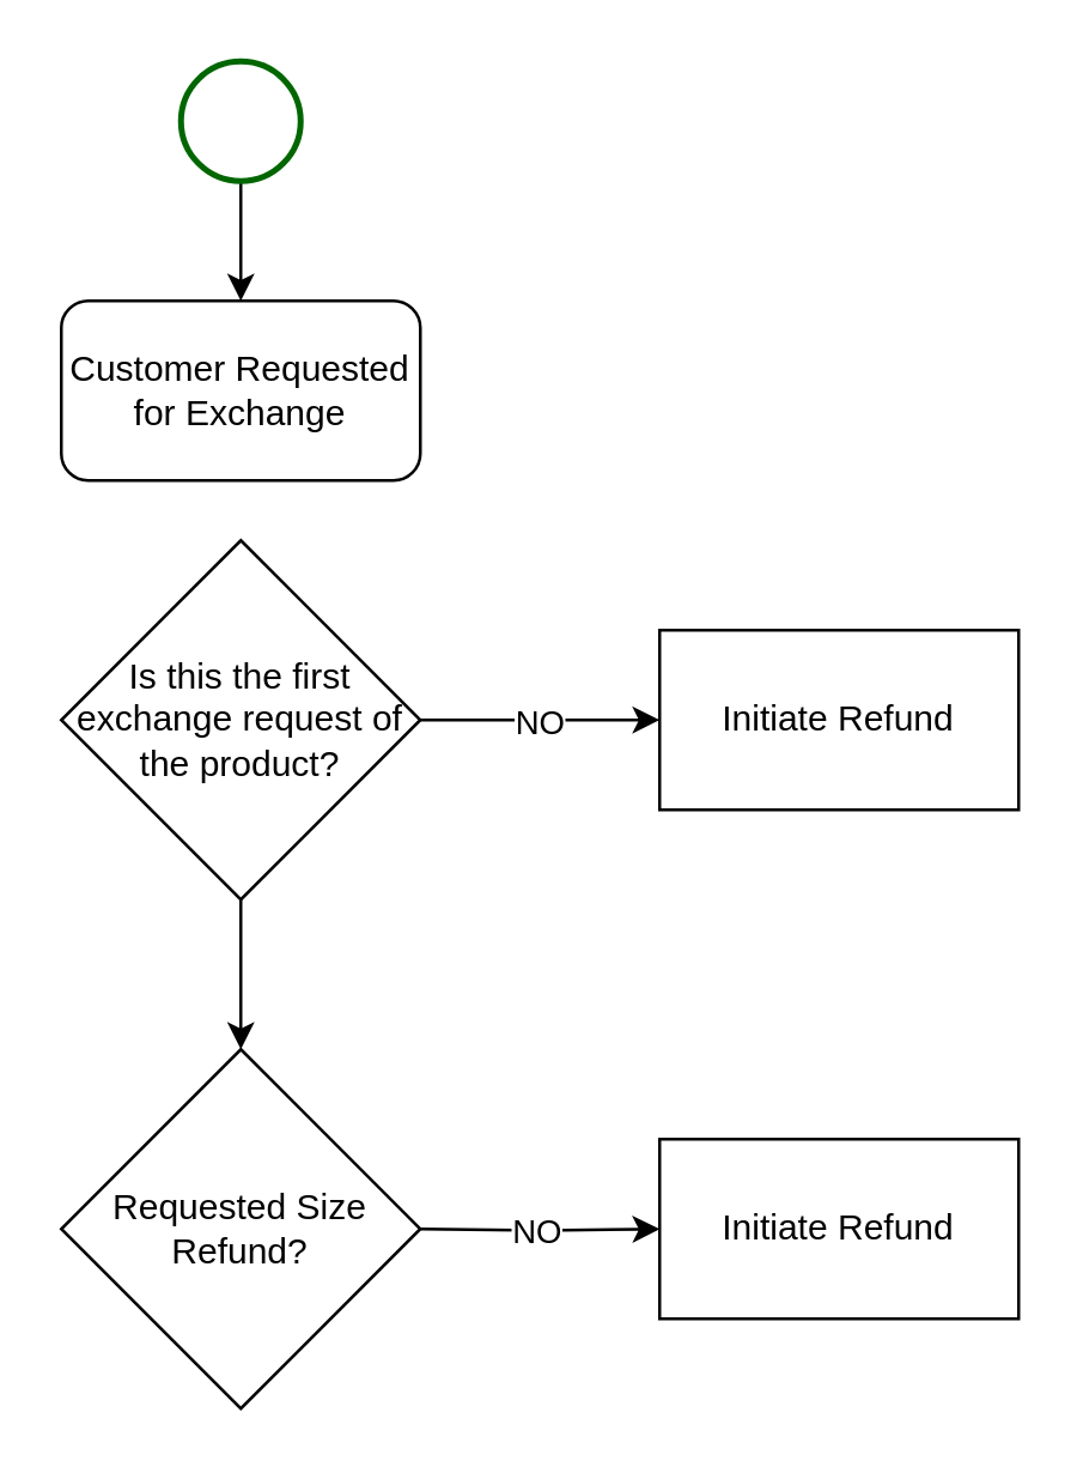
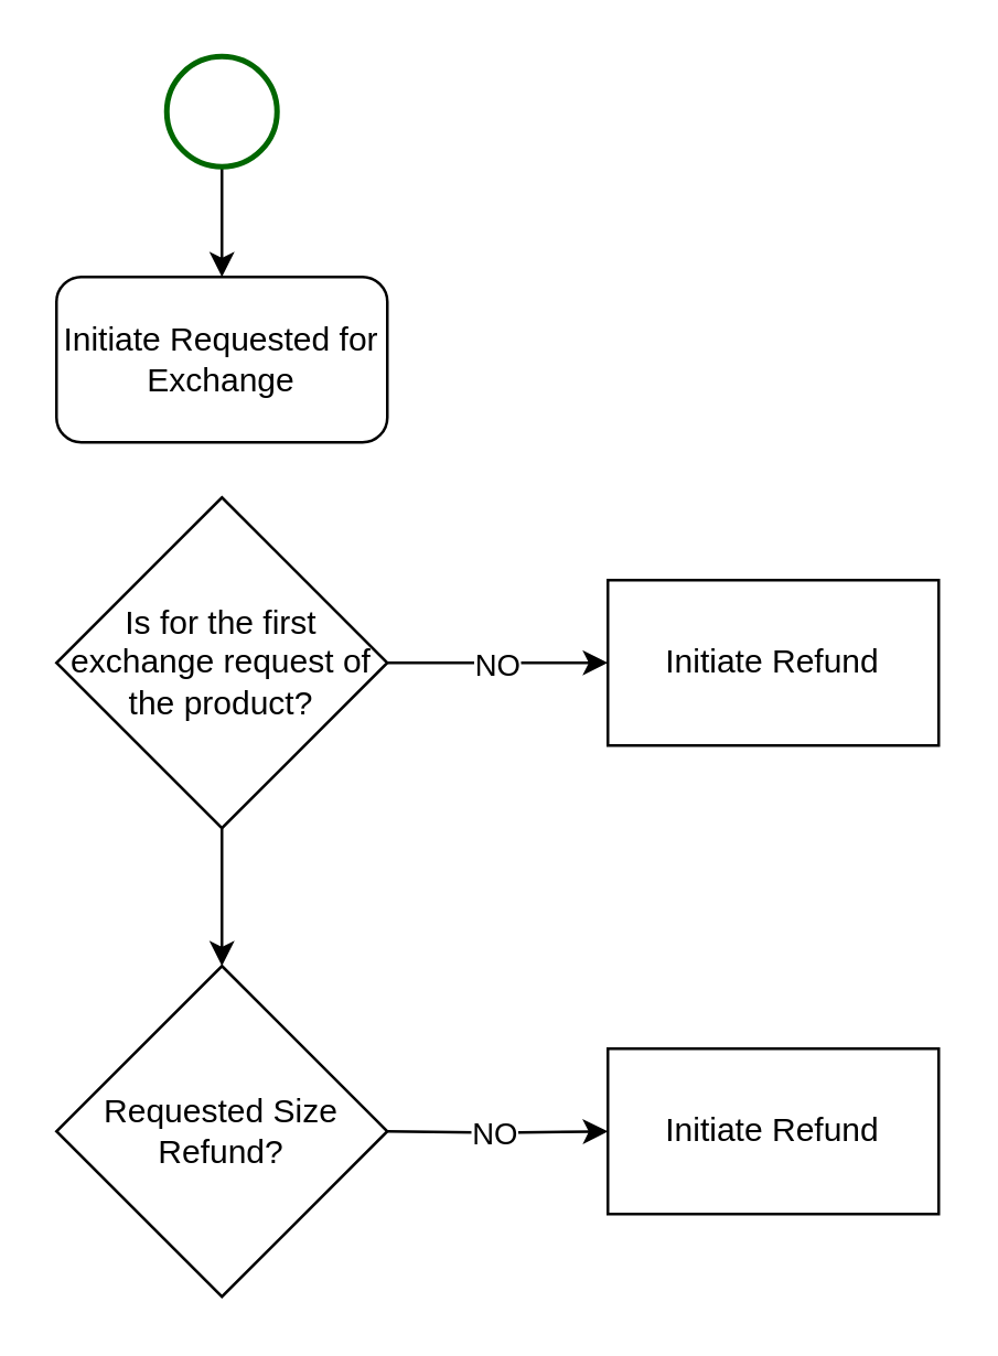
- <mxCell id="2" value="Customer Requested for Exchange" style="rounded=1;whiteSpace=wrap;html=1;" parent="1" vertex="1"><mxGeometry x="20" y="100" width="120" height="60" as="geometry" /></mxCell>
+ <mxCell id="2" value="Initiate Requested for Exchange" style="rounded=1;whiteSpace=wrap;html=1;" parent="1" vertex="1"><mxGeometry x="20" y="100" width="120" height="60" as="geometry" /></mxCell>
- <mxCell id="8" value="Is this the first exchange request of the product?" style="rhombus;whiteSpace=wrap;html=1;" parent="1" vertex="1"><mxGeometry x="20" y="180" width="120" height="120" as="geometry" /></mxCell>
+ <mxCell id="8" value="Is for the first exchange request of the product?" style="rhombus;whiteSpace=wrap;html=1;" parent="1" vertex="1"><mxGeometry x="20" y="180" width="120" height="120" as="geometry" /></mxCell>
